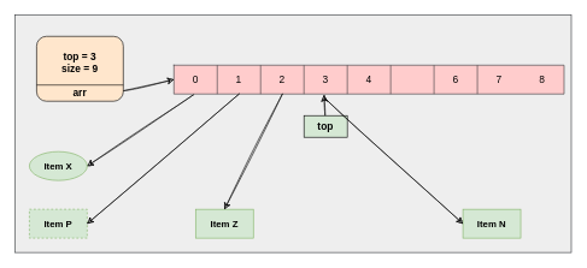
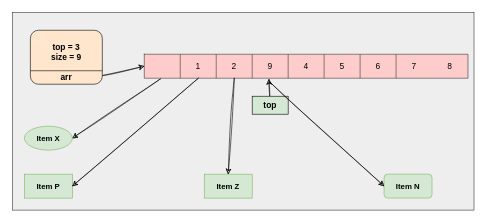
- <mxCell id="9" value="&lt;font color=&quot;#000000&quot;&gt;0&lt;/font&gt;" style="shape=partialRectangle;html=1;whiteSpace=wrap;connectable=0;overflow=hidden;fillColor=none;top=0;left=0;bottom=0;right=0;pointerEvents=1;fontSize=14;" vertex="1" parent="8"><mxGeometry width="60" height="40" as="geometry"><mxRectangle width="60" height="40" as="alternateBounds" /></mxGeometry></mxCell>
- <mxCell id="12" value="&lt;font color=&quot;#000000&quot;&gt;3&lt;/font&gt;" style="shape=partialRectangle;html=1;whiteSpace=wrap;connectable=0;overflow=hidden;fillColor=none;top=0;left=0;bottom=0;right=0;pointerEvents=1;fontSize=14;" vertex="1" parent="8"><mxGeometry x="180" width="60" height="40" as="geometry"><mxRectangle width="60" height="40" as="alternateBounds" /></mxGeometry></mxCell>
+ <mxCell id="12" value="&lt;font color=&quot;#000000&quot;&gt;9&lt;/font&gt;" style="shape=partialRectangle;html=1;whiteSpace=wrap;connectable=0;overflow=hidden;fillColor=none;top=0;left=0;bottom=0;right=0;pointerEvents=1;fontSize=14;" vertex="1" parent="8"><mxGeometry x="180" width="60" height="40" as="geometry"><mxRectangle width="60" height="40" as="alternateBounds" /></mxGeometry></mxCell>
+ <mxCell id="14" value="5" style="shape=partialRectangle;html=1;whiteSpace=wrap;connectable=0;overflow=hidden;fillColor=none;top=0;left=0;bottom=0;right=0;pointerEvents=1;fontSize=14;" vertex="1" parent="8"><mxGeometry x="300" width="60" height="40" as="geometry"><mxRectangle width="60" height="40" as="alternateBounds" /></mxGeometry></mxCell>
- <mxCell id="20" value="&lt;b&gt;&lt;font style=&quot;font-size: 13px&quot;&gt;Item P&lt;/font&gt;&lt;/b&gt;" style="rounded=0;whiteSpace=wrap;html=1;fontSize=14;fillColor=#d5e8d4;strokeColor=#82b366;fontColor=#000000;dashed=1;" vertex="1" parent="1"><mxGeometry x="40" y="290" width="80" height="40" as="geometry" /></mxCell>
+ <mxCell id="20" value="&lt;b&gt;&lt;font style=&quot;font-size: 13px&quot;&gt;Item P&lt;/font&gt;&lt;/b&gt;" style="rounded=0;whiteSpace=wrap;html=1;fontSize=14;fillColor=#d5e8d4;strokeColor=#82b366;fontColor=#000000;" vertex="1" parent="1"><mxGeometry x="40" y="290" width="80" height="40" as="geometry" /></mxCell>
- <mxCell id="21" value="&lt;b&gt;&lt;font style=&quot;font-size: 13px&quot;&gt;Item Z&lt;/font&gt;&lt;/b&gt;" style="rounded=0;whiteSpace=wrap;html=1;fontSize=14;fillColor=#d5e8d4;strokeColor=#82b366;fontColor=#000000;" vertex="1" parent="1"><mxGeometry x="270" y="290" width="80" height="40" as="geometry" /></mxCell>
+ <mxCell id="21" value="&lt;b&gt;&lt;font style=&quot;font-size: 13px&quot;&gt;Item Z&lt;/font&gt;&lt;/b&gt;" style="rounded=0;whiteSpace=wrap;html=1;fontSize=14;fillColor=#d5e8d4;strokeColor=#82b366;fontColor=#000000;" vertex="1" parent="1"><mxGeometry x="340" y="290" width="80" height="40" as="geometry" /></mxCell>
- <mxCell id="22" value="&lt;b&gt;&lt;font style=&quot;font-size: 13px&quot;&gt;Item N&lt;/font&gt;&lt;/b&gt;" style="rounded=0;whiteSpace=wrap;html=1;fontSize=14;fillColor=#d5e8d4;strokeColor=#82b366;fontColor=#000000;" vertex="1" parent="1"><mxGeometry x="640" y="290" width="80" height="40" as="geometry" /></mxCell>
+ <mxCell id="22" value="&lt;b&gt;&lt;font style=&quot;font-size: 13px&quot;&gt;Item N&lt;/font&gt;&lt;/b&gt;" style="whiteSpace=wrap;html=1;fontSize=14;fillColor=#d5e8d4;strokeColor=#82b366;fontColor=#000000;rounded=1;" vertex="1" parent="1"><mxGeometry x="640" y="290" width="80" height="40" as="geometry" /></mxCell>
